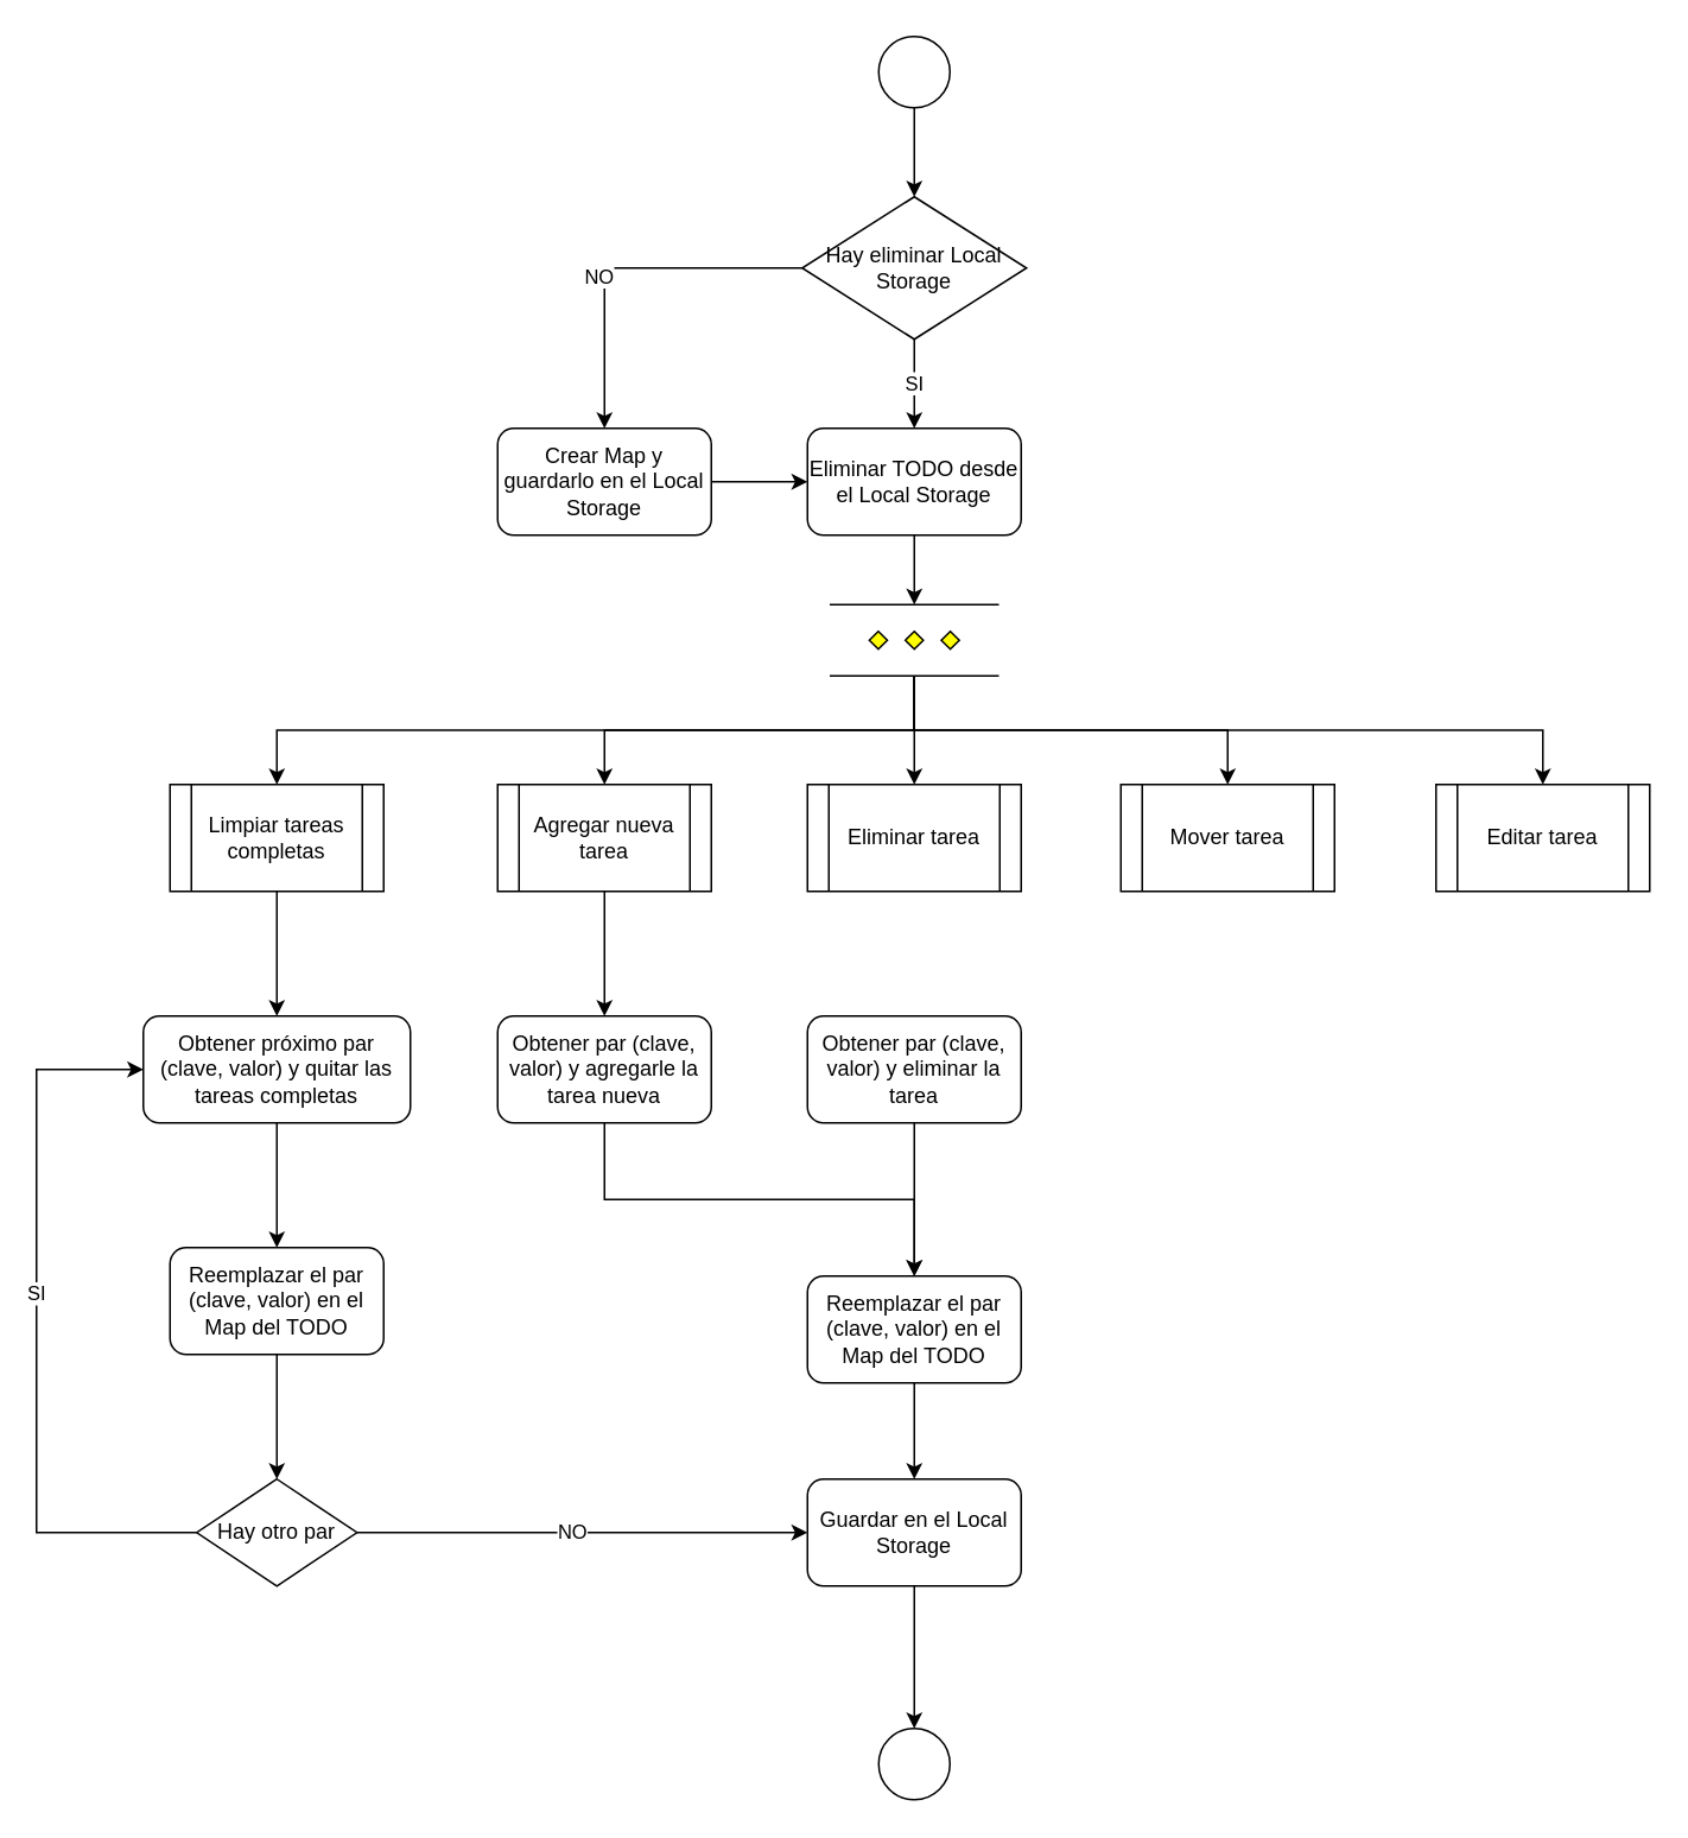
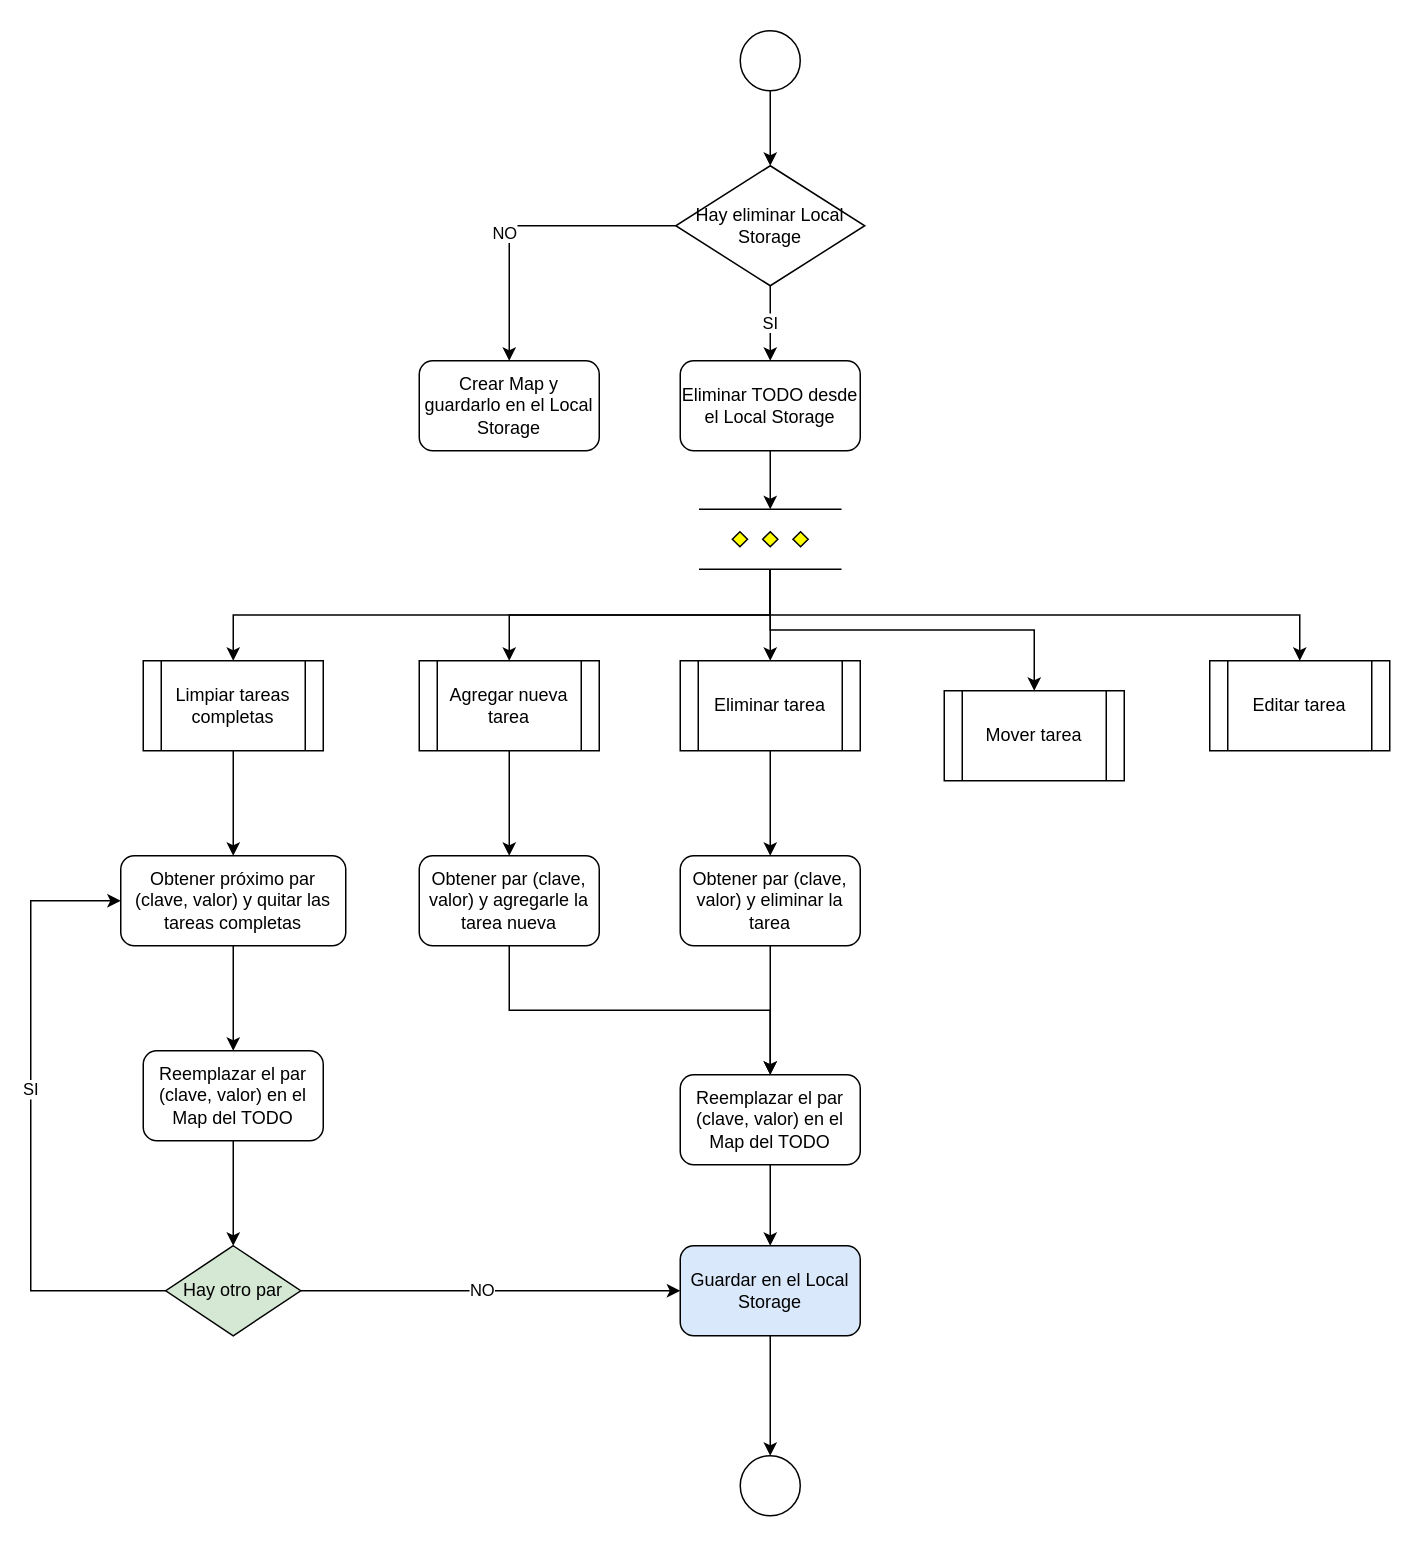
- <mxCell id="10" value="" style="endArrow=classic;html=1;rounded=0;exitX=1;exitY=0.5;exitDx=0;exitDy=0;entryX=0;entryY=0.5;entryDx=0;entryDy=0;" edge="1" parent="1" source="7" target="3"><mxGeometry width="50" height="50" relative="1" as="geometry"><mxPoint x="509" y="420" as="sourcePoint" /><mxPoint x="559" y="370" as="targetPoint" /></mxGeometry></mxCell>
- <mxCell id="38" value="Mover tarea" style="shape=process;whiteSpace=wrap;html=1;backgroundOutline=1;" vertex="1" parent="1"><mxGeometry x="629" y="440" width="120" height="60" as="geometry" /></mxCell>
+ <mxCell id="38" value="Mover tarea" style="shape=process;whiteSpace=wrap;html=1;backgroundOutline=1;" vertex="1" parent="1"><mxGeometry x="629" y="460" width="120" height="60" as="geometry" /></mxCell>
+ <mxCell id="24" value="" style="endArrow=classic;html=1;rounded=0;exitX=0.5;exitY=1;exitDx=0;exitDy=0;entryX=0.5;entryY=0;entryDx=0;entryDy=0;" edge="1" parent="1" source="21" target="22"><mxGeometry width="50" height="50" relative="1" as="geometry"><mxPoint x="699" y="520" as="sourcePoint" /><mxPoint x="749" y="470" as="targetPoint" /></mxGeometry></mxCell>
- <mxCell id="30" value="Hay otro par" style="rhombus;whiteSpace=wrap;html=1;" vertex="1" parent="1"><mxGeometry x="110" y="830" width="90" height="60" as="geometry" /></mxCell>
+ <mxCell id="30" value="Hay otro par" style="rhombus;whiteSpace=wrap;html=1;fillColor=#d5e8d4;" vertex="1" parent="1"><mxGeometry x="110" y="830" width="90" height="60" as="geometry" /></mxCell>
- <mxCell id="18" value="Guardar en el Local Storage" style="rounded=1;whiteSpace=wrap;html=1;" vertex="1" parent="1"><mxGeometry x="453" y="830" width="120" height="60" as="geometry" /></mxCell>
+ <mxCell id="18" value="Guardar en el Local Storage" style="rounded=1;whiteSpace=wrap;html=1;fillColor=#dae8fc;" vertex="1" parent="1"><mxGeometry x="453" y="830" width="120" height="60" as="geometry" /></mxCell>
